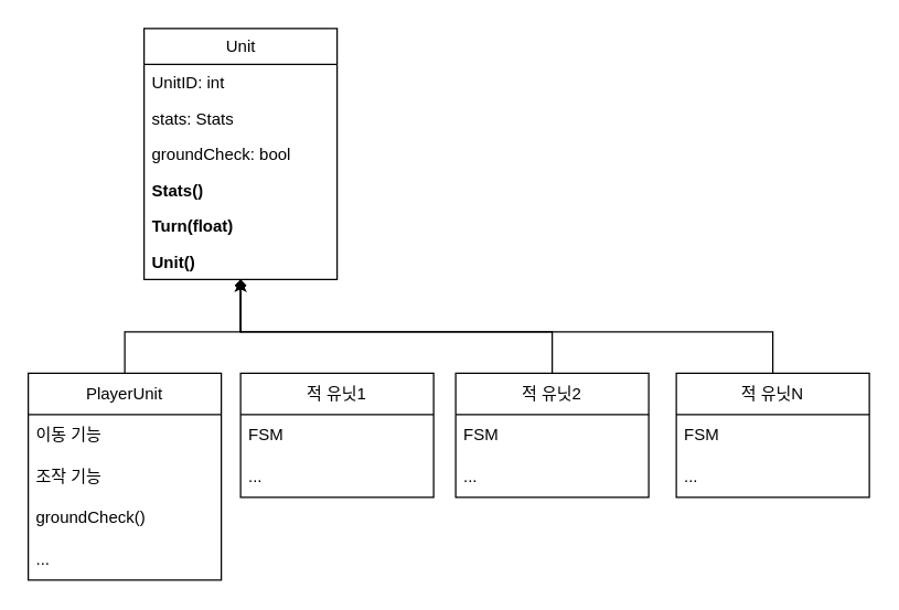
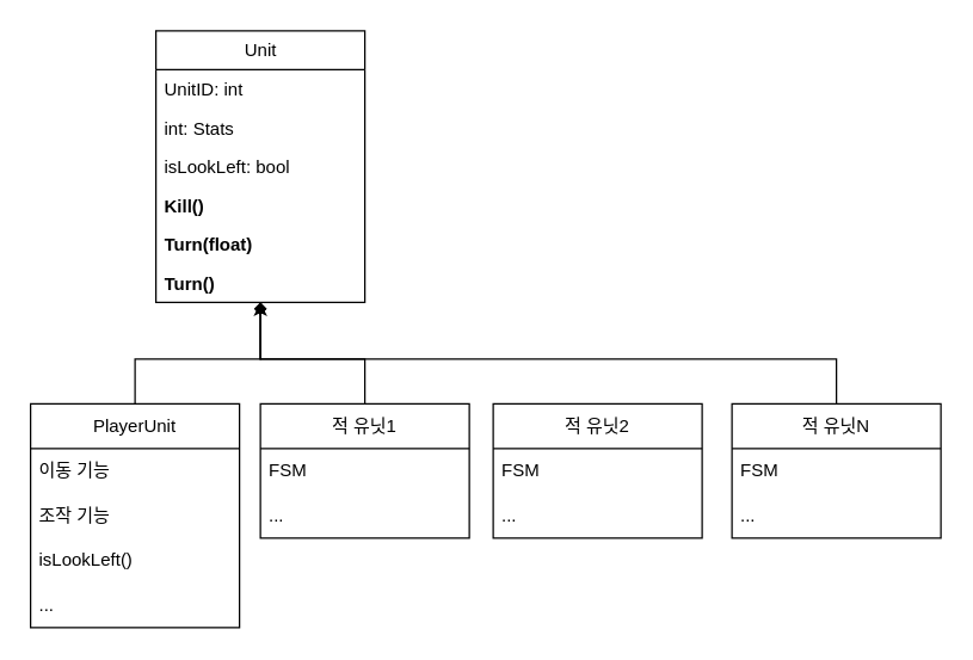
- <mxCell id="4" value="stats: Stats" style="text;strokeColor=none;fillColor=none;align=left;verticalAlign=top;spacingLeft=4;spacingRight=4;overflow=hidden;rotatable=0;points=[[0,0.5],[1,0.5]];portConstraint=eastwest;whiteSpace=wrap;html=1;" vertex="1" parent="2"><mxGeometry y="52" width="140" height="26" as="geometry" /></mxCell>
+ <mxCell id="4" value="int: Stats" style="text;strokeColor=none;fillColor=none;align=left;verticalAlign=top;spacingLeft=4;spacingRight=4;overflow=hidden;rotatable=0;points=[[0,0.5],[1,0.5]];portConstraint=eastwest;whiteSpace=wrap;html=1;" vertex="1" parent="2"><mxGeometry y="52" width="140" height="26" as="geometry" /></mxCell>
- <mxCell id="5" value="groundCheck: bool" style="text;strokeColor=none;fillColor=none;align=left;verticalAlign=top;spacingLeft=4;spacingRight=4;overflow=hidden;rotatable=0;points=[[0,0.5],[1,0.5]];portConstraint=eastwest;whiteSpace=wrap;html=1;" vertex="1" parent="2"><mxGeometry y="78" width="140" height="26" as="geometry" /></mxCell>
+ <mxCell id="5" value="isLookLeft: bool" style="text;strokeColor=none;fillColor=none;align=left;verticalAlign=top;spacingLeft=4;spacingRight=4;overflow=hidden;rotatable=0;points=[[0,0.5],[1,0.5]];portConstraint=eastwest;whiteSpace=wrap;html=1;" vertex="1" parent="2"><mxGeometry y="78" width="140" height="26" as="geometry" /></mxCell>
- <mxCell id="6" value="Stats()" style="text;strokeColor=none;fillColor=none;align=left;verticalAlign=top;spacingLeft=4;spacingRight=4;overflow=hidden;rotatable=0;points=[[0,0.5],[1,0.5]];portConstraint=eastwest;whiteSpace=wrap;html=1;fontStyle=1" vertex="1" parent="2"><mxGeometry y="104" width="140" height="26" as="geometry" /></mxCell>
+ <mxCell id="6" value="Kill()" style="text;strokeColor=none;fillColor=none;align=left;verticalAlign=top;spacingLeft=4;spacingRight=4;overflow=hidden;rotatable=0;points=[[0,0.5],[1,0.5]];portConstraint=eastwest;whiteSpace=wrap;html=1;fontStyle=1" vertex="1" parent="2"><mxGeometry y="104" width="140" height="26" as="geometry" /></mxCell>
- <mxCell id="8" value="Unit&lt;span style=&quot;background-color: initial;&quot;&gt;()&lt;/span&gt;" style="text;strokeColor=none;fillColor=none;align=left;verticalAlign=top;spacingLeft=4;spacingRight=4;overflow=hidden;rotatable=0;points=[[0,0.5],[1,0.5]];portConstraint=eastwest;whiteSpace=wrap;html=1;fontStyle=1" vertex="1" parent="2"><mxGeometry y="156" width="140" height="26" as="geometry" /></mxCell>
+ <mxCell id="8" value="Turn&lt;span style=&quot;background-color: initial;&quot;&gt;()&lt;/span&gt;" style="text;strokeColor=none;fillColor=none;align=left;verticalAlign=top;spacingLeft=4;spacingRight=4;overflow=hidden;rotatable=0;points=[[0,0.5],[1,0.5]];portConstraint=eastwest;whiteSpace=wrap;html=1;fontStyle=1" vertex="1" parent="2"><mxGeometry y="156" width="140" height="26" as="geometry" /></mxCell>
+ <mxCell id="15" style="edgeStyle=orthogonalEdgeStyle;rounded=0;orthogonalLoop=1;jettySize=auto;html=1;" edge="1" parent="1" source="16" target="2"><mxGeometry relative="1" as="geometry"><Array as="points"><mxPoint x="244" y="240" /><mxPoint x="174" y="240" /></Array></mxGeometry></mxCell>
- <mxCell id="19" style="edgeStyle=orthogonalEdgeStyle;rounded=0;orthogonalLoop=1;jettySize=auto;html=1;" edge="1" parent="1" source="20" target="2"><mxGeometry relative="1" as="geometry"><Array as="points"><mxPoint x="400" y="240" /><mxPoint x="174" y="240" /></Array></mxGeometry></mxCell>
- <mxCell id="13" value="groundCheck()" style="text;strokeColor=none;fillColor=none;align=left;verticalAlign=middle;spacingLeft=4;spacingRight=4;overflow=hidden;points=[[0,0.5],[1,0.5]];portConstraint=eastwest;rotatable=0;whiteSpace=wrap;html=1;" vertex="1" parent="10"><mxGeometry y="90" width="140" height="30" as="geometry" /></mxCell>
+ <mxCell id="13" value="isLookLeft()" style="text;strokeColor=none;fillColor=none;align=left;verticalAlign=middle;spacingLeft=4;spacingRight=4;overflow=hidden;points=[[0,0.5],[1,0.5]];portConstraint=eastwest;rotatable=0;whiteSpace=wrap;html=1;" vertex="1" parent="10"><mxGeometry y="90" width="140" height="30" as="geometry" /></mxCell>
